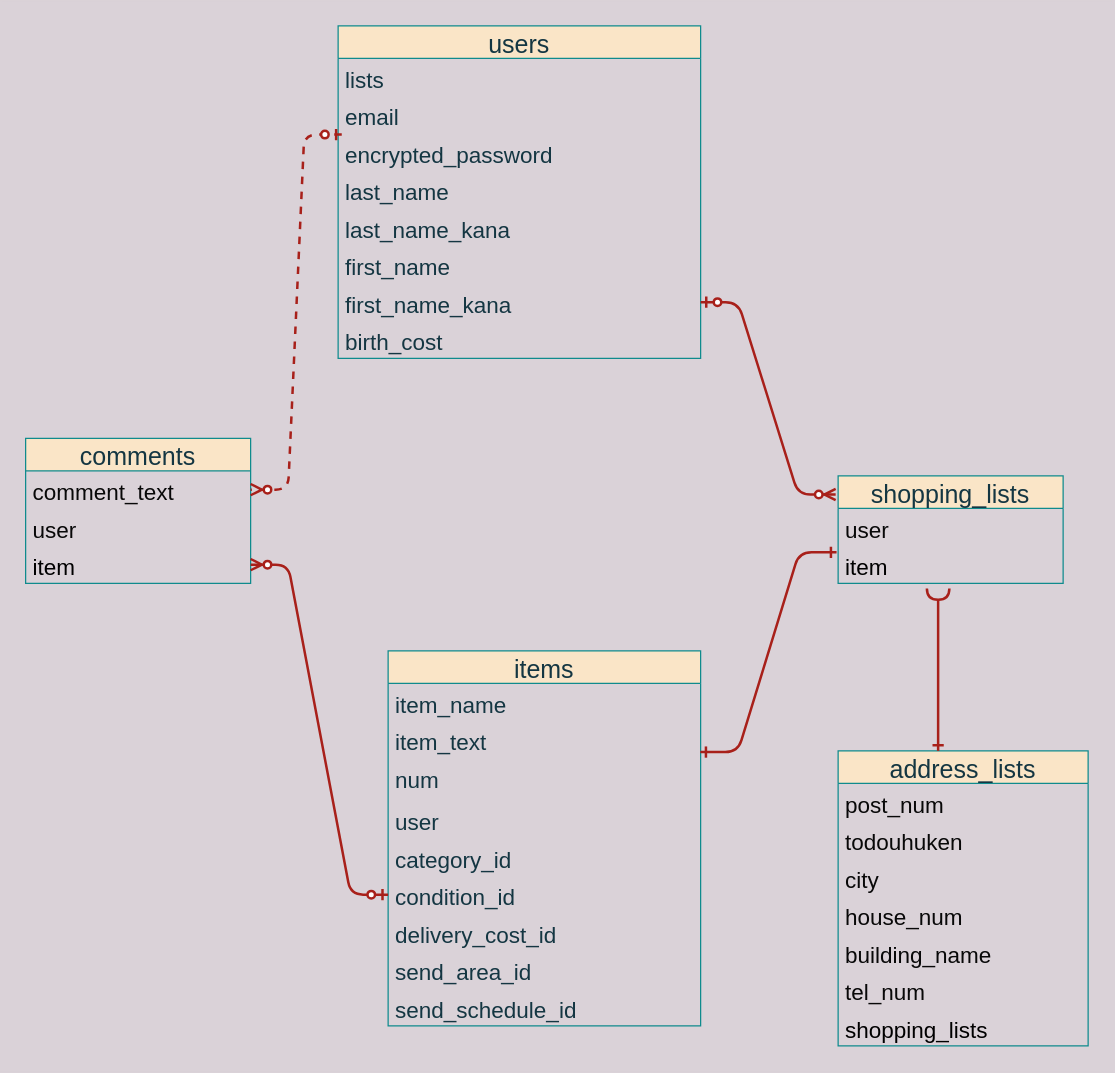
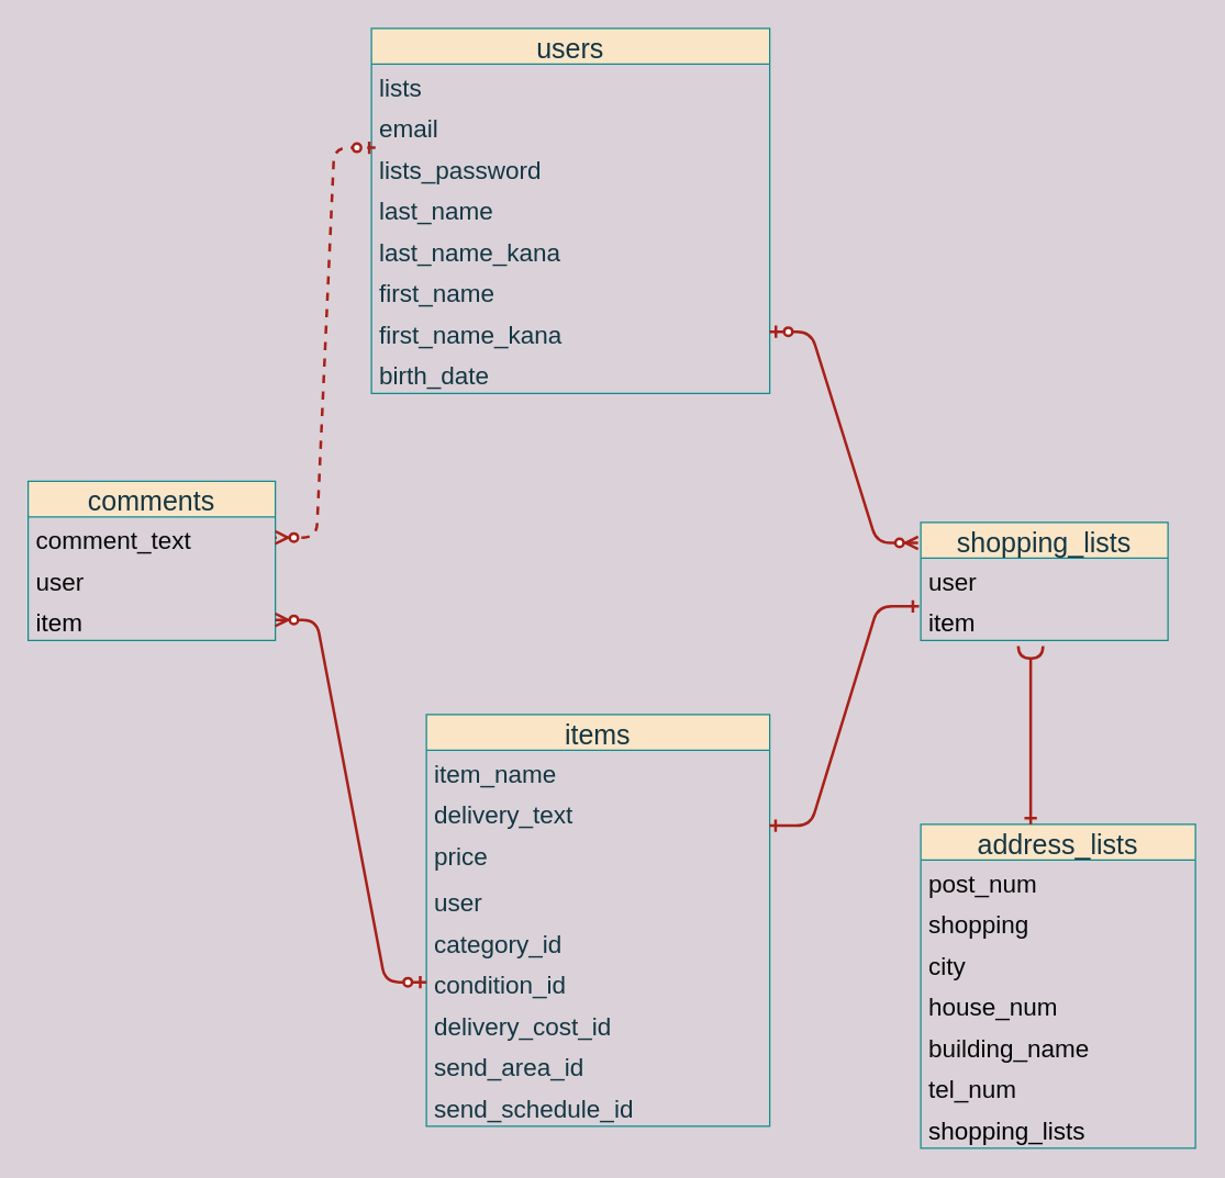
- <mxCell id="5" value="encrypted_password" style="text;strokeColor=none;fillColor=none;spacingLeft=4;spacingRight=4;overflow=hidden;rotatable=0;points=[[0,0.5],[1,0.5]];portConstraint=eastwest;fontSize=18;fontColor=#143642;" vertex="1" parent="2"><mxGeometry y="86" width="290" height="30" as="geometry" /></mxCell>
+ <mxCell id="5" value="lists_password" style="text;strokeColor=none;fillColor=none;spacingLeft=4;spacingRight=4;overflow=hidden;rotatable=0;points=[[0,0.5],[1,0.5]];portConstraint=eastwest;fontSize=18;fontColor=#143642;" vertex="1" parent="2"><mxGeometry y="86" width="290" height="30" as="geometry" /></mxCell>
- <mxCell id="10" value="birth_cost" style="text;strokeColor=none;fillColor=none;spacingLeft=4;spacingRight=4;overflow=hidden;rotatable=0;points=[[0,0.5],[1,0.5]];portConstraint=eastwest;fontSize=18;fontColor=#143642;" vertex="1" parent="2"><mxGeometry y="236" width="290" height="30" as="geometry" /></mxCell>
+ <mxCell id="10" value="birth_date" style="text;strokeColor=none;fillColor=none;spacingLeft=4;spacingRight=4;overflow=hidden;rotatable=0;points=[[0,0.5],[1,0.5]];portConstraint=eastwest;fontSize=18;fontColor=#143642;" vertex="1" parent="2"><mxGeometry y="236" width="290" height="30" as="geometry" /></mxCell>
- <mxCell id="13" value="item_text" style="text;strokeColor=none;fillColor=none;spacingLeft=4;spacingRight=4;overflow=hidden;rotatable=0;points=[[0,0.5],[1,0.5]];portConstraint=eastwest;fontSize=18;fontColor=#143642;" vertex="1" parent="11"><mxGeometry y="56" width="250" height="30" as="geometry" /></mxCell>
+ <mxCell id="13" value="delivery_text" style="text;strokeColor=none;fillColor=none;spacingLeft=4;spacingRight=4;overflow=hidden;rotatable=0;points=[[0,0.5],[1,0.5]];portConstraint=eastwest;fontSize=18;fontColor=#143642;" vertex="1" parent="11"><mxGeometry y="56" width="250" height="30" as="geometry" /></mxCell>
- <mxCell id="14" value="num" style="text;strokeColor=none;fillColor=none;spacingLeft=4;spacingRight=4;overflow=hidden;rotatable=0;points=[[0,0.5],[1,0.5]];portConstraint=eastwest;fontSize=18;fontColor=#143642;" vertex="1" parent="11"><mxGeometry y="86" width="250" height="34" as="geometry" /></mxCell>
+ <mxCell id="14" value="price" style="text;strokeColor=none;fillColor=none;spacingLeft=4;spacingRight=4;overflow=hidden;rotatable=0;points=[[0,0.5],[1,0.5]];portConstraint=eastwest;fontSize=18;fontColor=#143642;" vertex="1" parent="11"><mxGeometry y="86" width="250" height="34" as="geometry" /></mxCell>
- <mxCell id="26" value="todouhuken" style="text;strokeColor=none;fillColor=none;spacingLeft=4;spacingRight=4;overflow=hidden;rotatable=0;points=[[0,0.5],[1,0.5]];portConstraint=eastwest;fontSize=18;fontColor=#080808;" vertex="1" parent="24"><mxGeometry y="56" width="200" height="30" as="geometry" /></mxCell>
+ <mxCell id="26" value="shopping" style="text;strokeColor=none;fillColor=none;spacingLeft=4;spacingRight=4;overflow=hidden;rotatable=0;points=[[0,0.5],[1,0.5]];portConstraint=eastwest;fontSize=18;fontColor=#080808;" vertex="1" parent="24"><mxGeometry y="56" width="200" height="30" as="geometry" /></mxCell>
